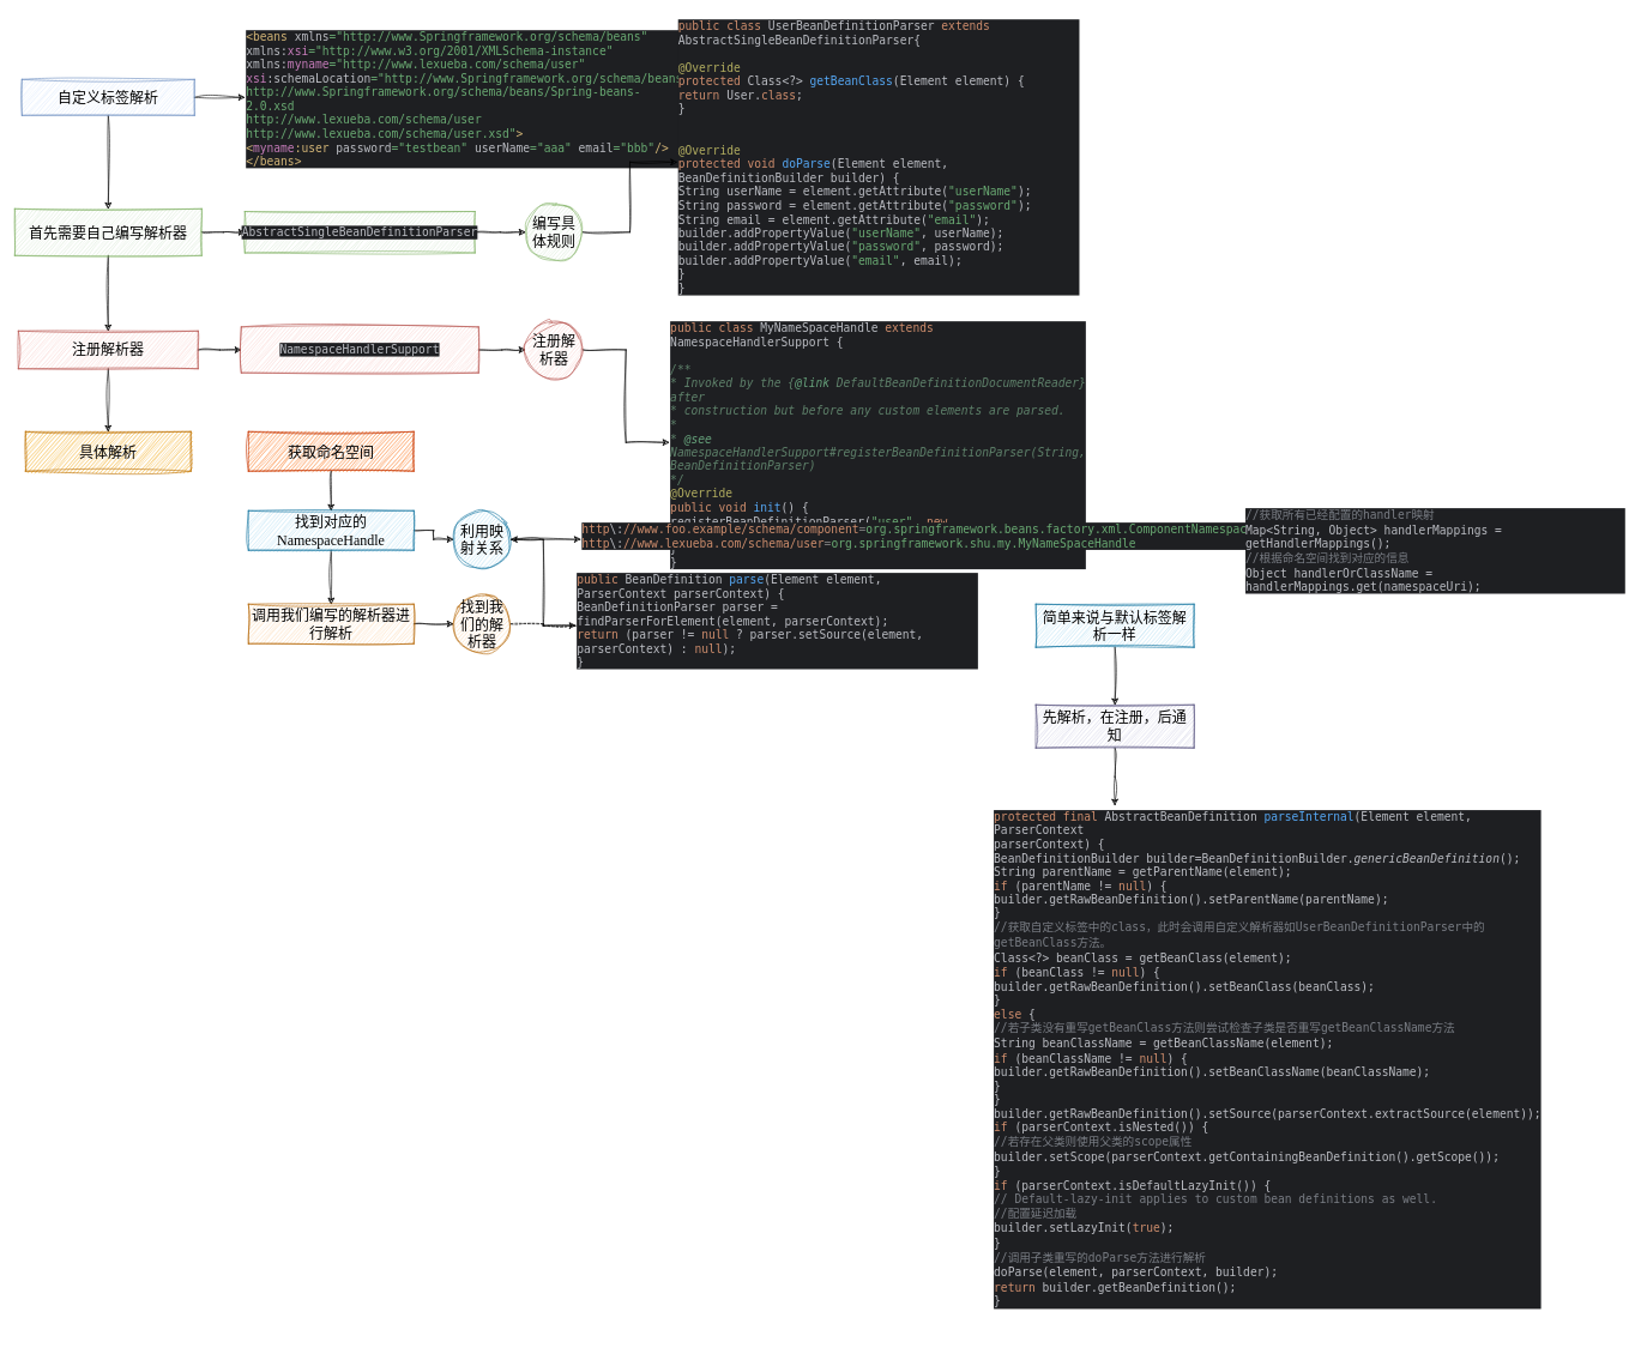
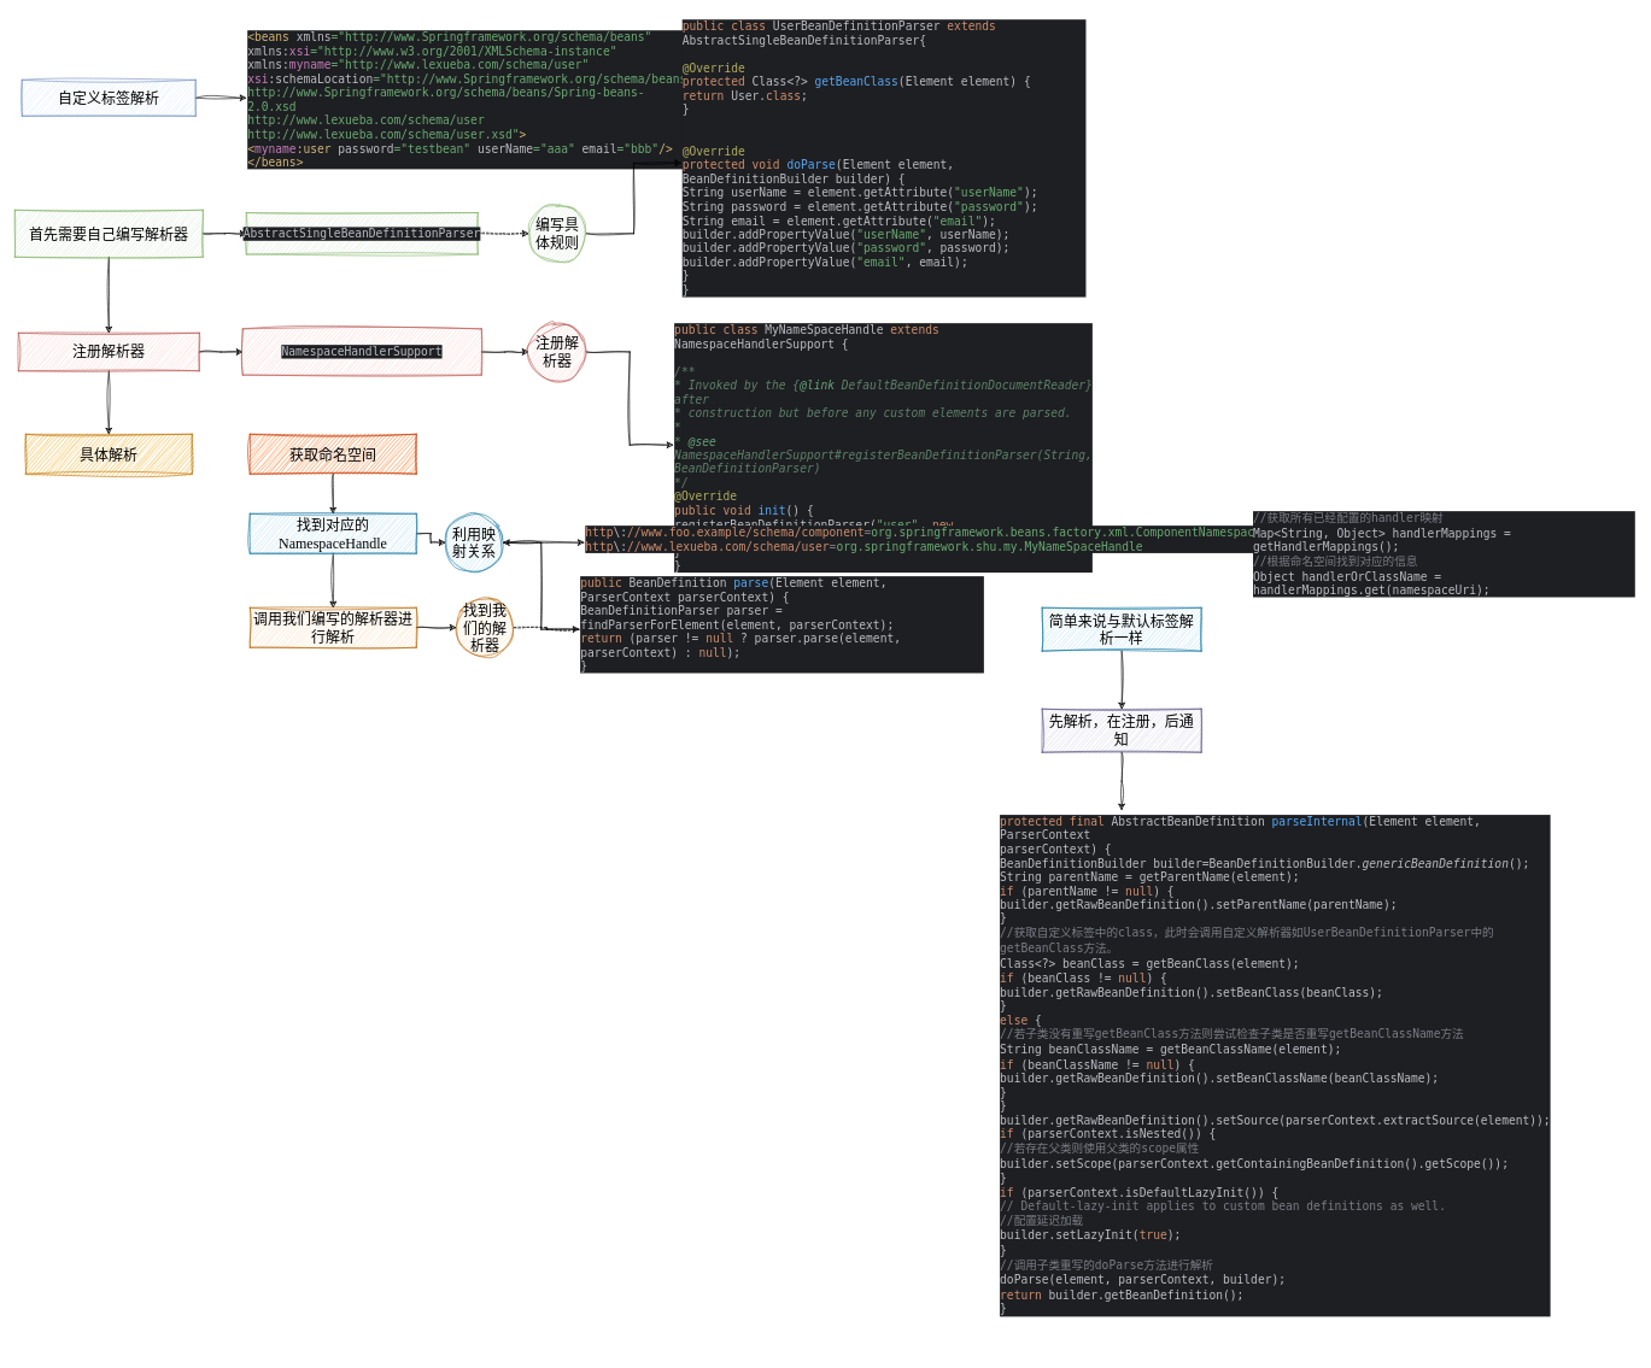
- <mxCell id="3" value="" style="edgeStyle=orthogonalEdgeStyle;rounded=0;sketch=1;hachureGap=4;jiggle=2;curveFitting=1;orthogonalLoop=1;jettySize=auto;html=1;fontFamily=Architects Daughter;fontSource=https%3A%2F%2Ffonts.googleapis.com%2Fcss%3Ffamily%3DArchitects%2BDaughter;fontSize=16;" edge="1" parent="1" source="4" target="8"><mxGeometry relative="1" as="geometry" /></mxCell>
- <mxCell id="9" value="" style="edgeStyle=orthogonalEdgeStyle;rounded=0;sketch=1;hachureGap=4;jiggle=2;curveFitting=1;orthogonalLoop=1;jettySize=auto;html=1;fontFamily=Architects Daughter;fontSource=https%3A%2F%2Ffonts.googleapis.com%2Fcss%3Ffamily%3DArchitects%2BDaughter;fontSize=16;" edge="1" parent="1" source="10" target="12"><mxGeometry relative="1" as="geometry" /></mxCell>
+ <mxCell id="9" value="" style="edgeStyle=orthogonalEdgeStyle;rounded=0;sketch=1;hachureGap=4;jiggle=2;curveFitting=1;orthogonalLoop=1;jettySize=auto;html=1;fontFamily=Architects Daughter;fontSource=https%3A%2F%2Ffonts.googleapis.com%2Fcss%3Ffamily%3DArchitects%2BDaughter;fontSize=16;dashed=1;" edge="1" parent="1" source="10" target="12"><mxGeometry relative="1" as="geometry" /></mxCell>
- <mxCell id="31" value="利用映射关系" style="ellipse;whiteSpace=wrap;html=1;fontSize=20;fontFamily=Architects Daughter;fillColor=#b1ddf0;strokeColor=#10739e;rounded=0;sketch=1;hachureGap=4;jiggle=2;curveFitting=1;fontSource=https%3A%2F%2Ffonts.googleapis.com%2Fcss%3Ffamily%3DArchitects%2BDaughter;" vertex="1" parent="1"><mxGeometry x="630" y="710" width="80" height="80" as="geometry" /></mxCell>
+ <mxCell id="31" value="利用映射关系" style="ellipse;whiteSpace=wrap;html=1;fontSize=20;fontFamily=Architects Daughter;fillColor=#b1ddf0;strokeColor=#10739e;rounded=0;sketch=1;hachureGap=4;jiggle=2;curveFitting=1;fontSource=https%3A%2F%2Ffonts.googleapis.com%2Fcss%3Ffamily%3DArchitects%2BDaughter;" vertex="1" parent="1"><mxGeometry x="615" y="710" width="80" height="80" as="geometry" /></mxCell>
- <mxCell id="38" value="&lt;div style=&quot;background-color: rgb(30, 31, 34); color: rgb(188, 190, 196); font-family: &amp;quot;JetBrains Mono&amp;quot;, monospace; font-size: 12pt;&quot;&gt;&lt;span style=&quot;color:#cf8e6d;&quot;&gt;public &lt;/span&gt;BeanDefinition &lt;span style=&quot;color:#56a8f5;&quot;&gt;parse&lt;/span&gt;(Element element, ParserContext parserContext) {&lt;br&gt;    BeanDefinitionParser parser = findParserForElement(element, parserContext);&lt;br&gt;    &lt;span style=&quot;color:#cf8e6d;&quot;&gt;return &lt;/span&gt;(parser != &lt;span style=&quot;color:#cf8e6d;&quot;&gt;null &lt;/span&gt;? parser.setSource(element, parserContext) : &lt;span style=&quot;color:#cf8e6d;&quot;&gt;null&lt;/span&gt;);&lt;br&gt;}&lt;/div&gt;" style="text;whiteSpace=wrap;html=1;fontSize=20;fontFamily=Architects Daughter;" vertex="1" parent="1"><mxGeometry x="800" y="790" width="560" height="160" as="geometry" /></mxCell>
+ <mxCell id="38" value="&lt;div style=&quot;background-color: rgb(30, 31, 34); color: rgb(188, 190, 196); font-family: &amp;quot;JetBrains Mono&amp;quot;, monospace; font-size: 12pt;&quot;&gt;&lt;span style=&quot;color:#cf8e6d;&quot;&gt;public &lt;/span&gt;BeanDefinition &lt;span style=&quot;color:#56a8f5;&quot;&gt;parse&lt;/span&gt;(Element element, ParserContext parserContext) {&lt;br&gt;    BeanDefinitionParser parser = findParserForElement(element, parserContext);&lt;br&gt;    &lt;span style=&quot;color:#cf8e6d;&quot;&gt;return &lt;/span&gt;(parser != &lt;span style=&quot;color:#cf8e6d;&quot;&gt;null &lt;/span&gt;? parser.parse(element, parserContext) : &lt;span style=&quot;color:#cf8e6d;&quot;&gt;null&lt;/span&gt;);&lt;br&gt;}&lt;/div&gt;" style="text;whiteSpace=wrap;html=1;fontSize=20;fontFamily=Architects Daughter;" vertex="1" parent="1"><mxGeometry x="800" y="790" width="560" height="160" as="geometry" /></mxCell>
